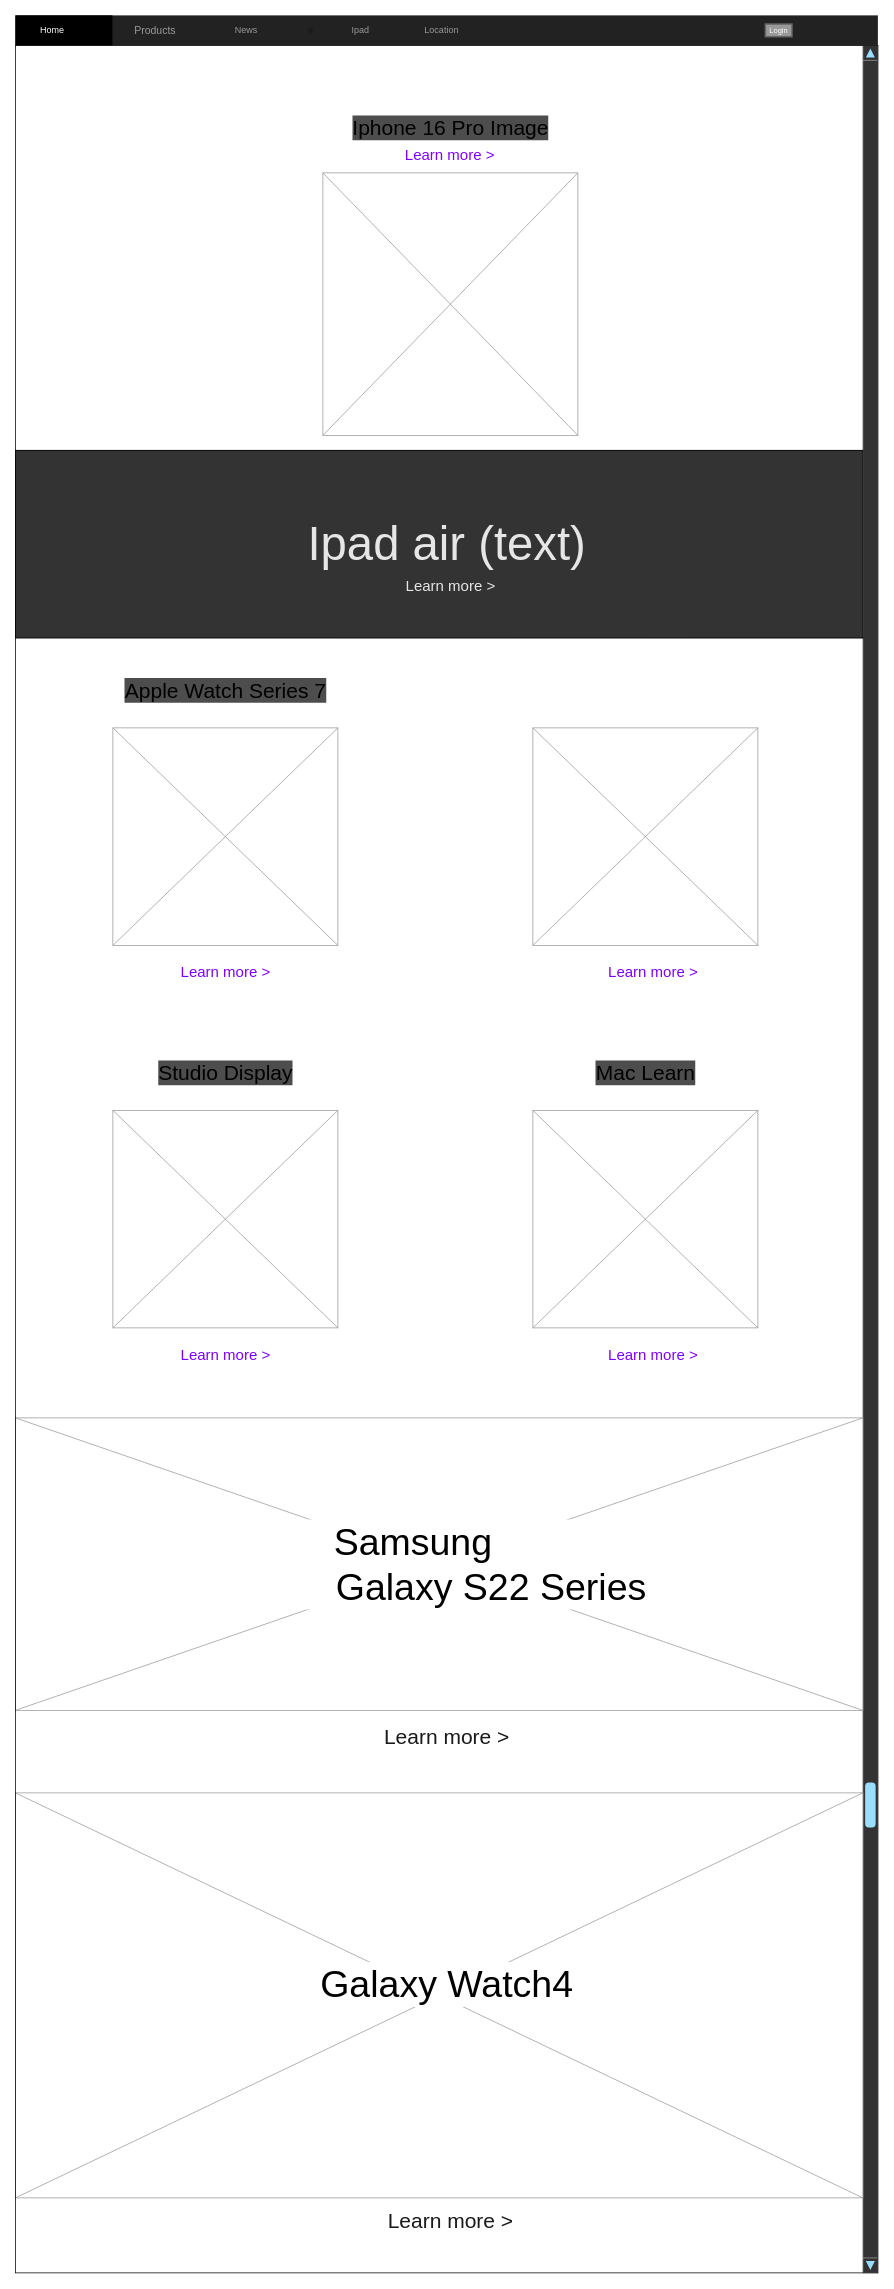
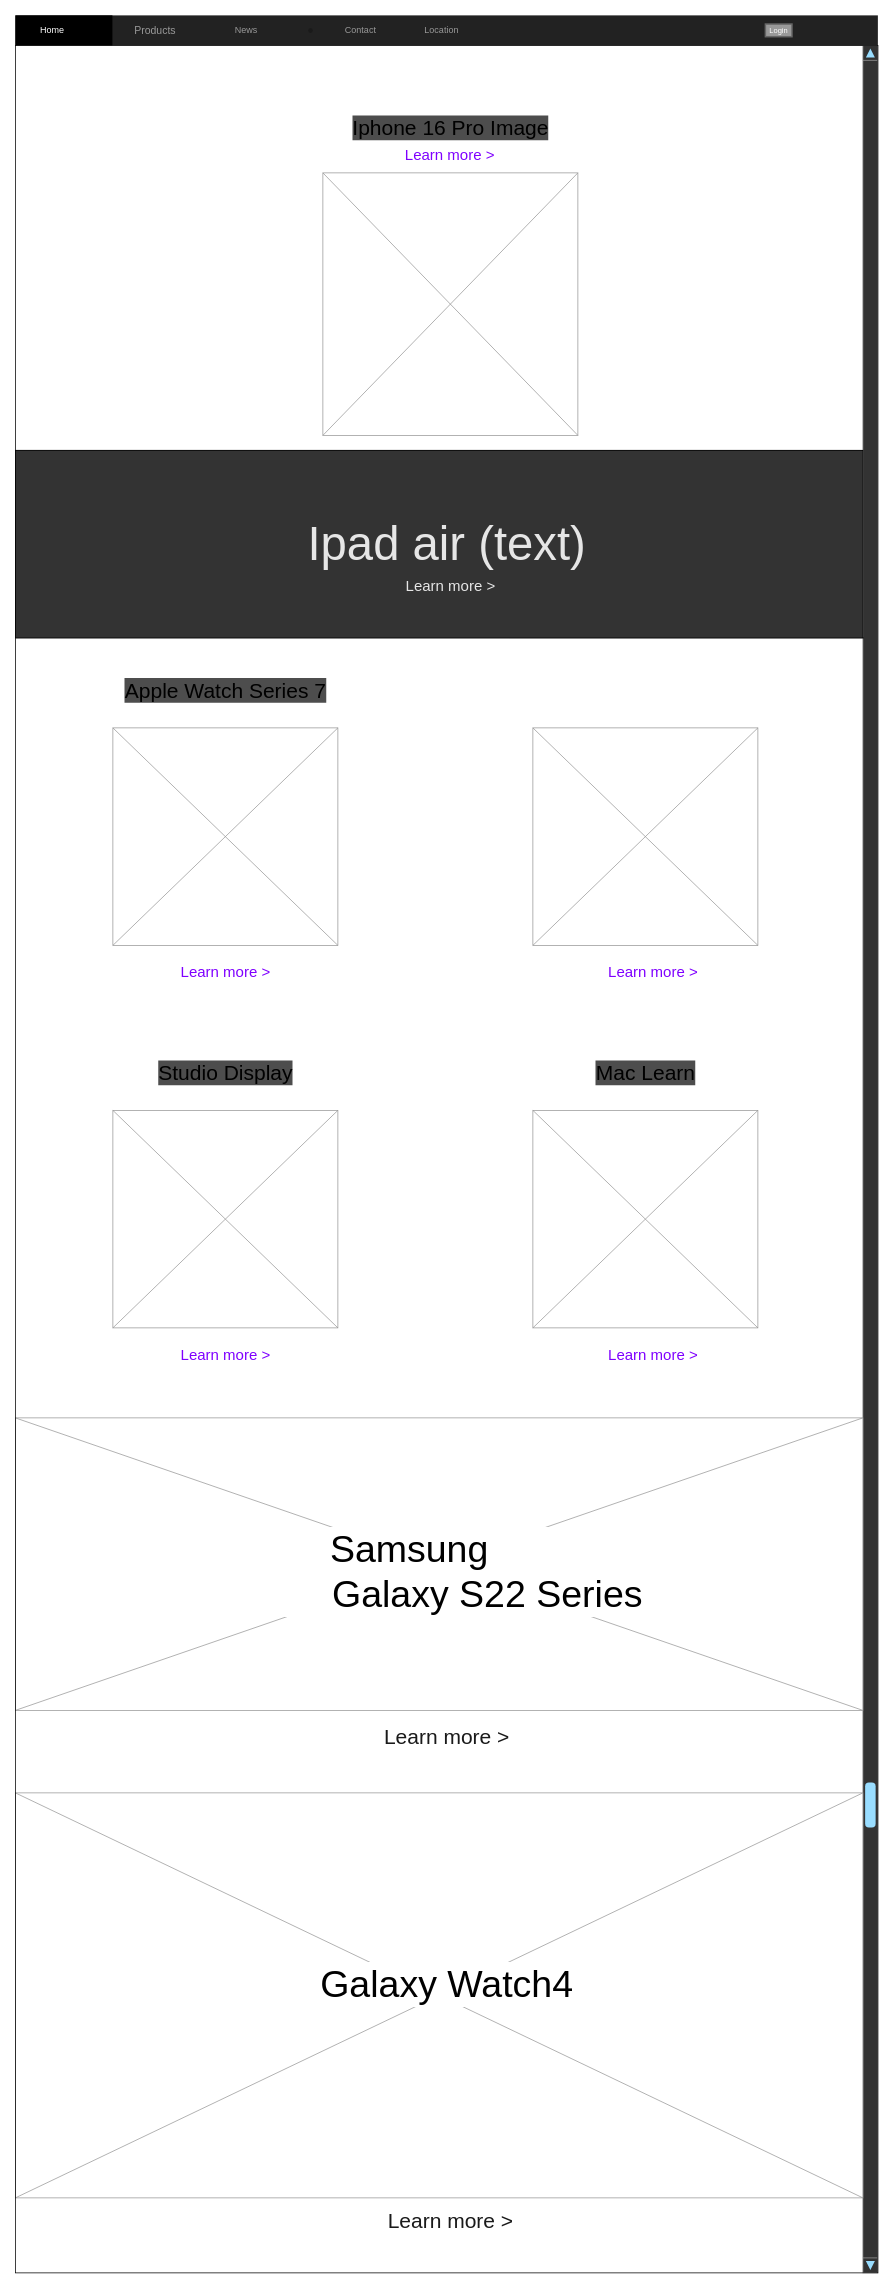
- <mxCell id="6" value="Ipad" style="html=1;shadow=0;dashed=0;fillColor=none;strokeColor=none;shape=mxgraph.bootstrap.rect;fontColor=#999999;whiteSpace=wrap;" parent="2" vertex="1"><mxGeometry x="402.5" width="115" height="40" as="geometry" /></mxCell>
+ <mxCell id="6" value="Contact" style="html=1;shadow=0;dashed=0;fillColor=none;strokeColor=none;shape=mxgraph.bootstrap.rect;fontColor=#999999;whiteSpace=wrap;" parent="2" vertex="1"><mxGeometry x="402.5" width="115" height="40" as="geometry" /></mxCell>
- <mxCell id="31" value="&lt;font style=&quot;font-size: 50px&quot;&gt;Samsung &lt;br style=&quot;font-size: 50px&quot;&gt;&amp;nbsp; &amp;nbsp; &amp;nbsp; &amp;nbsp; &amp;nbsp; &amp;nbsp; &amp;nbsp; &amp;nbsp;Galaxy S22 Series&lt;/font&gt;" style="text;html=1;resizable=0;autosize=1;align=center;verticalAlign=middle;points=[];fillColor=none;strokeColor=none;rounded=0;fontSize=50;labelBackgroundColor=#FFFFFF;" vertex="1" parent="1"><mxGeometry x="230" y="2020" width="640" height="130" as="geometry" /></mxCell>
+ <mxCell id="31" value="&lt;font style=&quot;font-size: 50px&quot;&gt;Samsung &lt;br style=&quot;font-size: 50px&quot;&gt;&amp;nbsp; &amp;nbsp; &amp;nbsp; &amp;nbsp; &amp;nbsp; &amp;nbsp; &amp;nbsp; &amp;nbsp;Galaxy S22 Series&lt;/font&gt;" style="text;html=1;resizable=0;autosize=1;align=center;verticalAlign=middle;points=[];fillColor=none;strokeColor=none;rounded=0;fontSize=50;labelBackgroundColor=#FFFFFF;" vertex="1" parent="1"><mxGeometry x="225" y="2030" width="640" height="130" as="geometry" /></mxCell>
